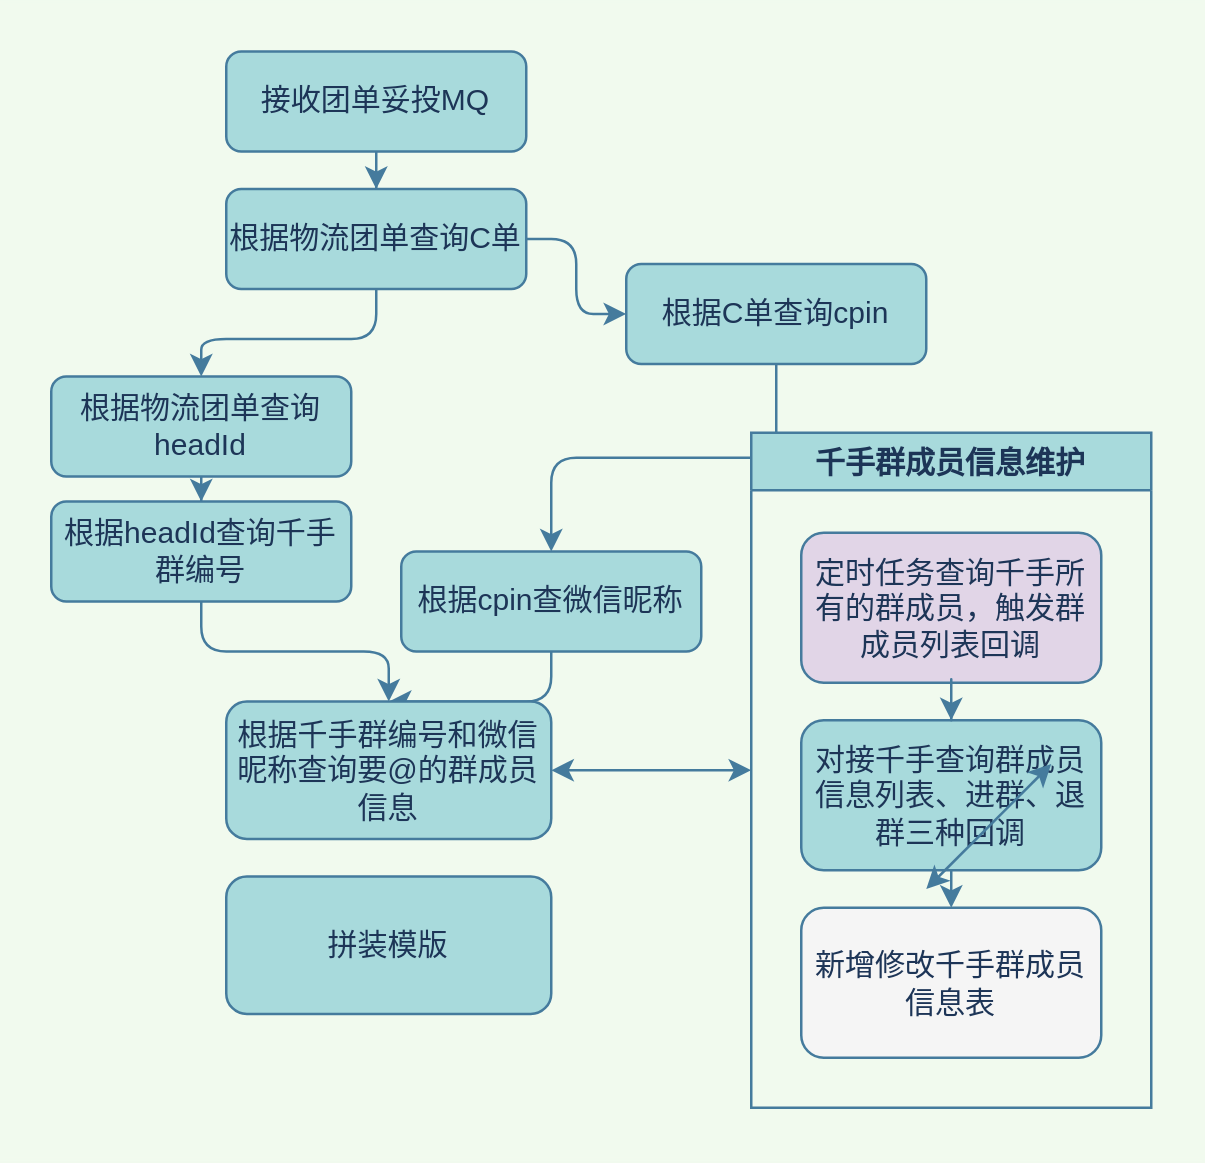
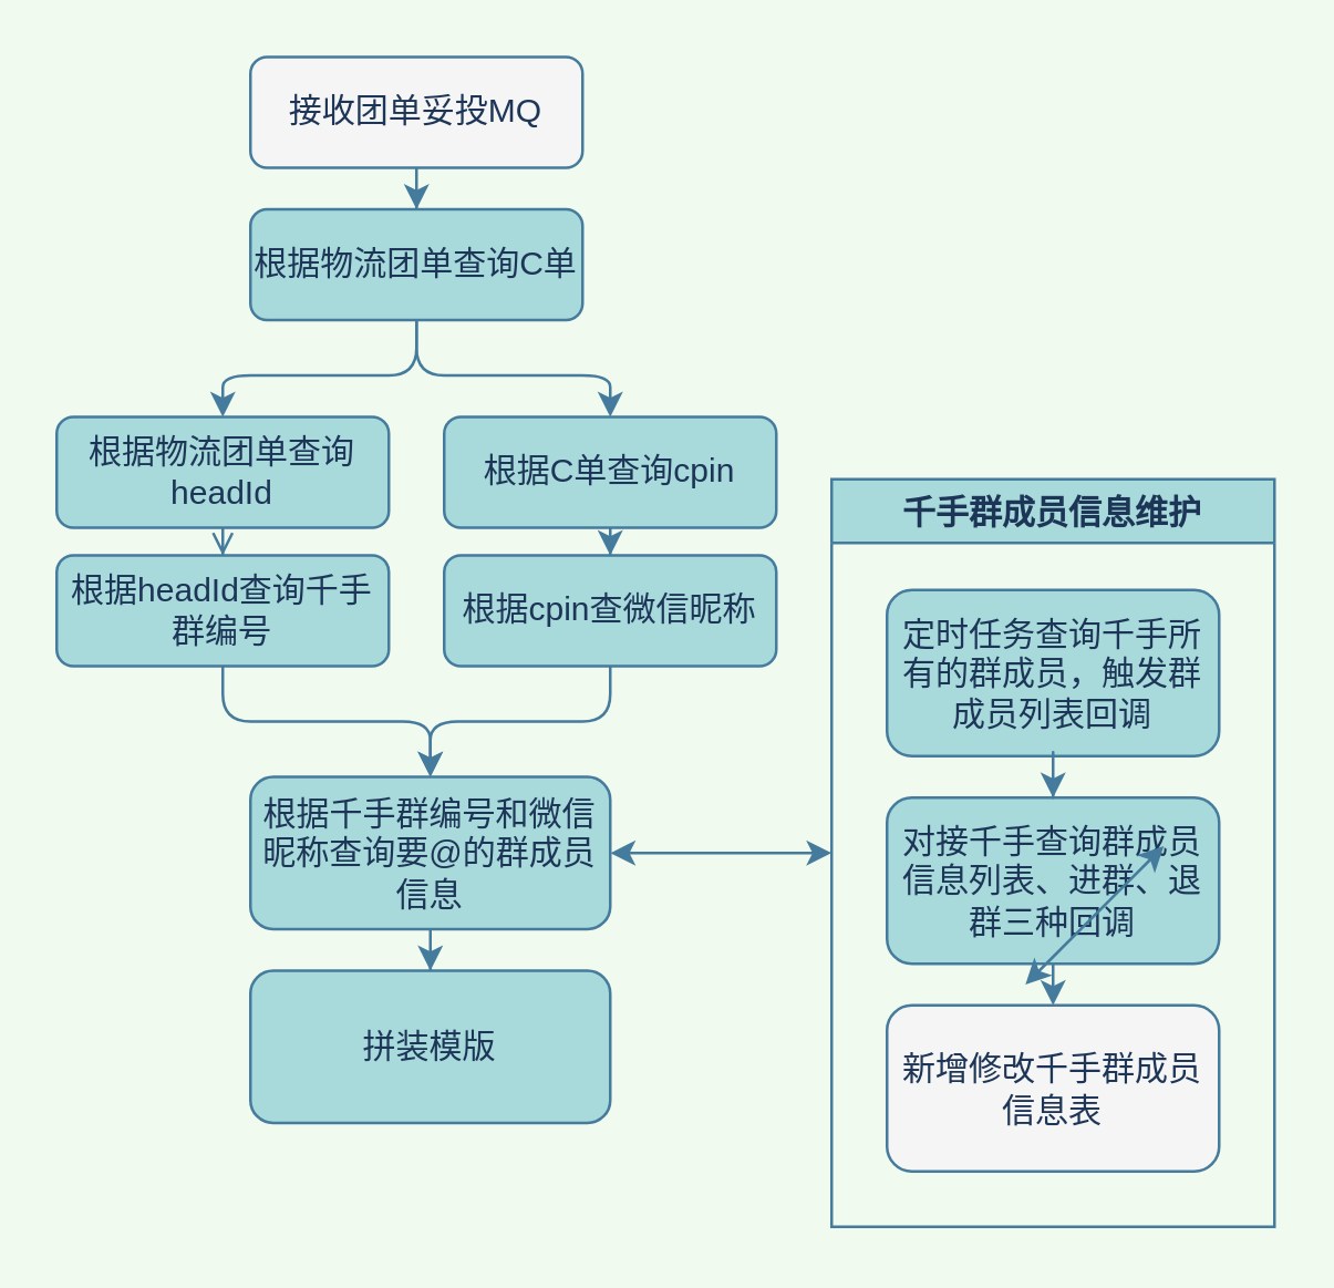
- <mxCell id="3" value="接收团单妥投MQ" style="rounded=1;whiteSpace=wrap;html=1;fontSize=12;glass=0;strokeWidth=1;shadow=0;fillColor=#A8DADC;strokeColor=#457B9D;fontColor=#1D3557;" parent="1" vertex="1"><mxGeometry x="90" y="20" width="120" height="40" as="geometry" /></mxCell>
+ <mxCell id="3" value="接收团单妥投MQ" style="rounded=1;whiteSpace=wrap;html=1;fontSize=12;glass=0;strokeWidth=1;shadow=0;fillColor=#f5f5f5;strokeColor=#457B9D;fontColor=#1D3557;" parent="1" vertex="1"><mxGeometry x="90" y="20" width="120" height="40" as="geometry" /></mxCell>
- <mxCell id="10" value="根据C单查询cpin" style="rounded=1;whiteSpace=wrap;html=1;fontSize=12;glass=0;strokeWidth=1;shadow=0;fillColor=#A8DADC;strokeColor=#457B9D;fontColor=#1D3557;" vertex="1" parent="1"><mxGeometry x="250" y="105" width="120" height="40" as="geometry" /></mxCell>
+ <mxCell id="10" value="根据C单查询cpin" style="rounded=1;whiteSpace=wrap;html=1;fontSize=12;glass=0;strokeWidth=1;shadow=0;fillColor=#A8DADC;strokeColor=#457B9D;fontColor=#1D3557;" vertex="1" parent="1"><mxGeometry x="160" y="150" width="120" height="40" as="geometry" /></mxCell>
- <mxCell id="7" value="" style="edgeStyle=orthogonalEdgeStyle;curved=0;rounded=1;sketch=0;orthogonalLoop=1;jettySize=auto;html=1;fontColor=#1D3557;strokeColor=#457B9D;fillColor=#A8DADC;" edge="1" parent="1" source="8" target="14"><mxGeometry relative="1" as="geometry" /></mxCell>
+ <mxCell id="7" value="" style="edgeStyle=orthogonalEdgeStyle;curved=0;rounded=1;sketch=0;orthogonalLoop=1;jettySize=auto;html=1;fontColor=#1D3557;strokeColor=#457B9D;fillColor=#A8DADC;endArrow=open;" edge="1" parent="1" source="8" target="14"><mxGeometry relative="1" as="geometry" /></mxCell>
- <mxCell id="12" value="根据cpin查微信昵称" style="rounded=1;whiteSpace=wrap;html=1;fontSize=12;glass=0;strokeWidth=1;shadow=0;fillColor=#A8DADC;strokeColor=#457B9D;fontColor=#1D3557;" vertex="1" parent="1"><mxGeometry x="160" y="220" width="120" height="40" as="geometry" /></mxCell>
+ <mxCell id="12" value="根据cpin查微信昵称" style="rounded=1;whiteSpace=wrap;html=1;fontSize=12;glass=0;strokeWidth=1;shadow=0;fillColor=#A8DADC;strokeColor=#457B9D;fontColor=#1D3557;" vertex="1" parent="1"><mxGeometry x="160" y="200" width="120" height="40" as="geometry" /></mxCell>
- <mxCell id="22" value="定时任务查询千手所有的群成员，触发群成员列表回调" style="rounded=1;whiteSpace=wrap;html=1;fillColor=#e1d5e7;strokeColor=#457B9D;fontColor=#1D3557;" vertex="1" parent="18"><mxGeometry x="20" y="40" width="120" height="60" as="geometry" /></mxCell>
+ <mxCell id="22" value="定时任务查询千手所有的群成员，触发群成员列表回调" style="rounded=1;whiteSpace=wrap;html=1;fillColor=#A8DADC;strokeColor=#457B9D;fontColor=#1D3557;" vertex="1" parent="18"><mxGeometry x="20" y="40" width="120" height="60" as="geometry" /></mxCell>
+ <mxCell id="15" value="" style="edgeStyle=orthogonalEdgeStyle;curved=0;rounded=1;sketch=0;orthogonalLoop=1;jettySize=auto;html=1;fontColor=#1D3557;strokeColor=#457B9D;fillColor=#A8DADC;" edge="1" parent="1" source="16" target="17"><mxGeometry relative="1" as="geometry" /></mxCell>
